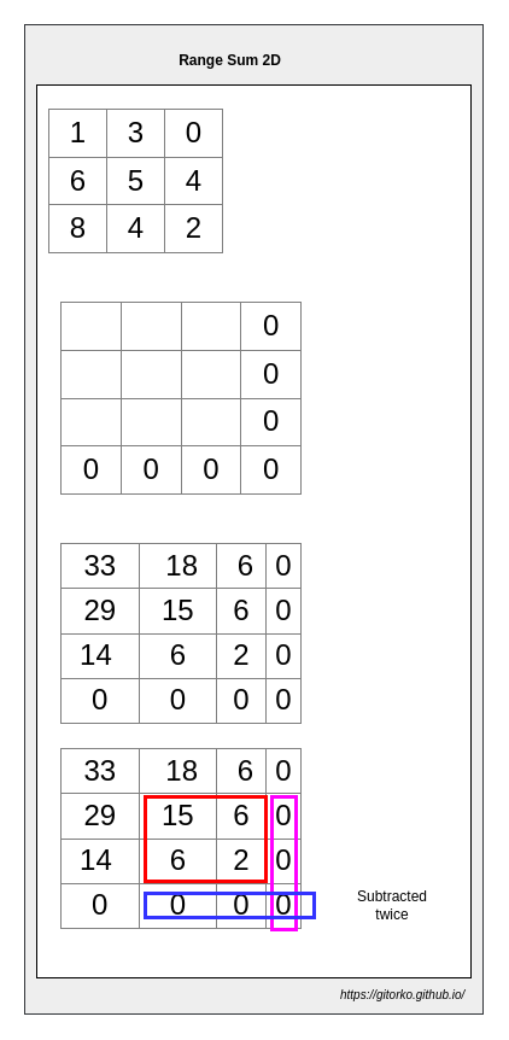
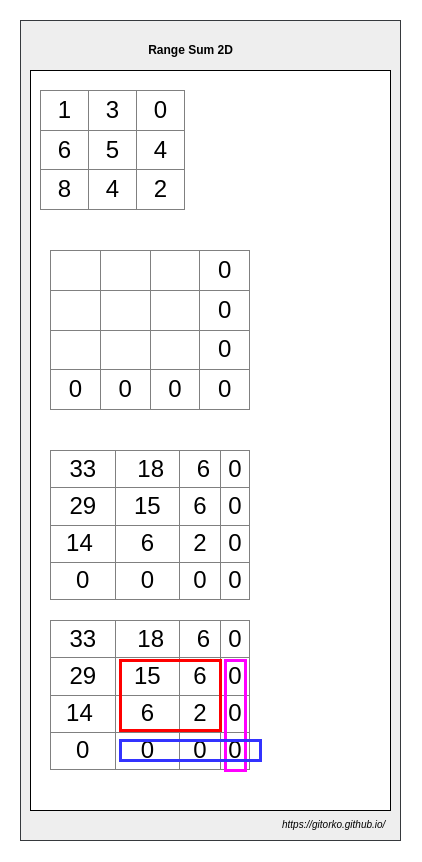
- <mxCell id="11" value="Subtracted twice" style="text;html=1;strokeColor=none;fillColor=none;align=center;verticalAlign=middle;whiteSpace=wrap;rounded=0;" vertex="1" parent="1"><mxGeometry x="280" y="740" width="90" height="20" as="geometry" /></mxCell>
